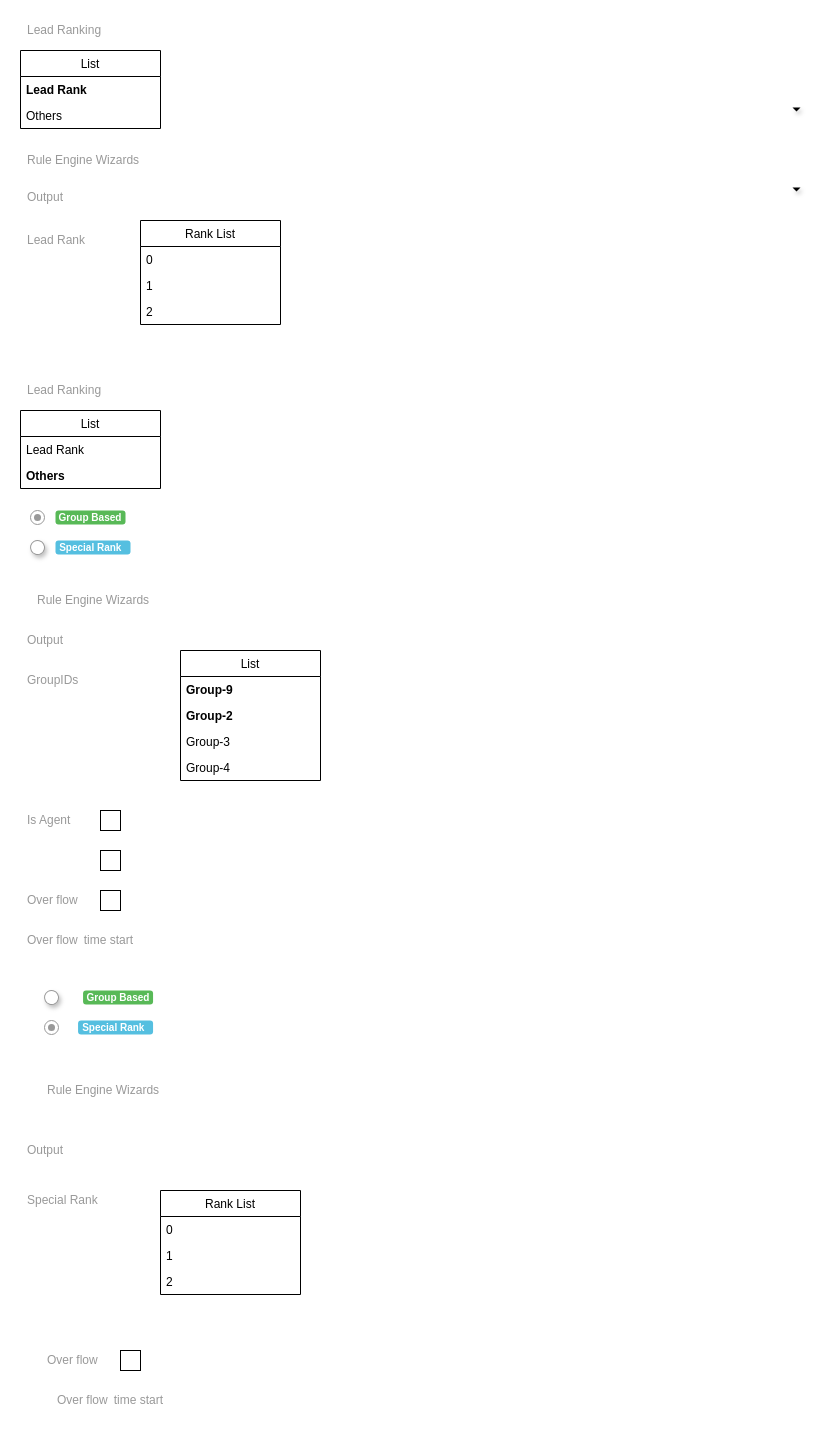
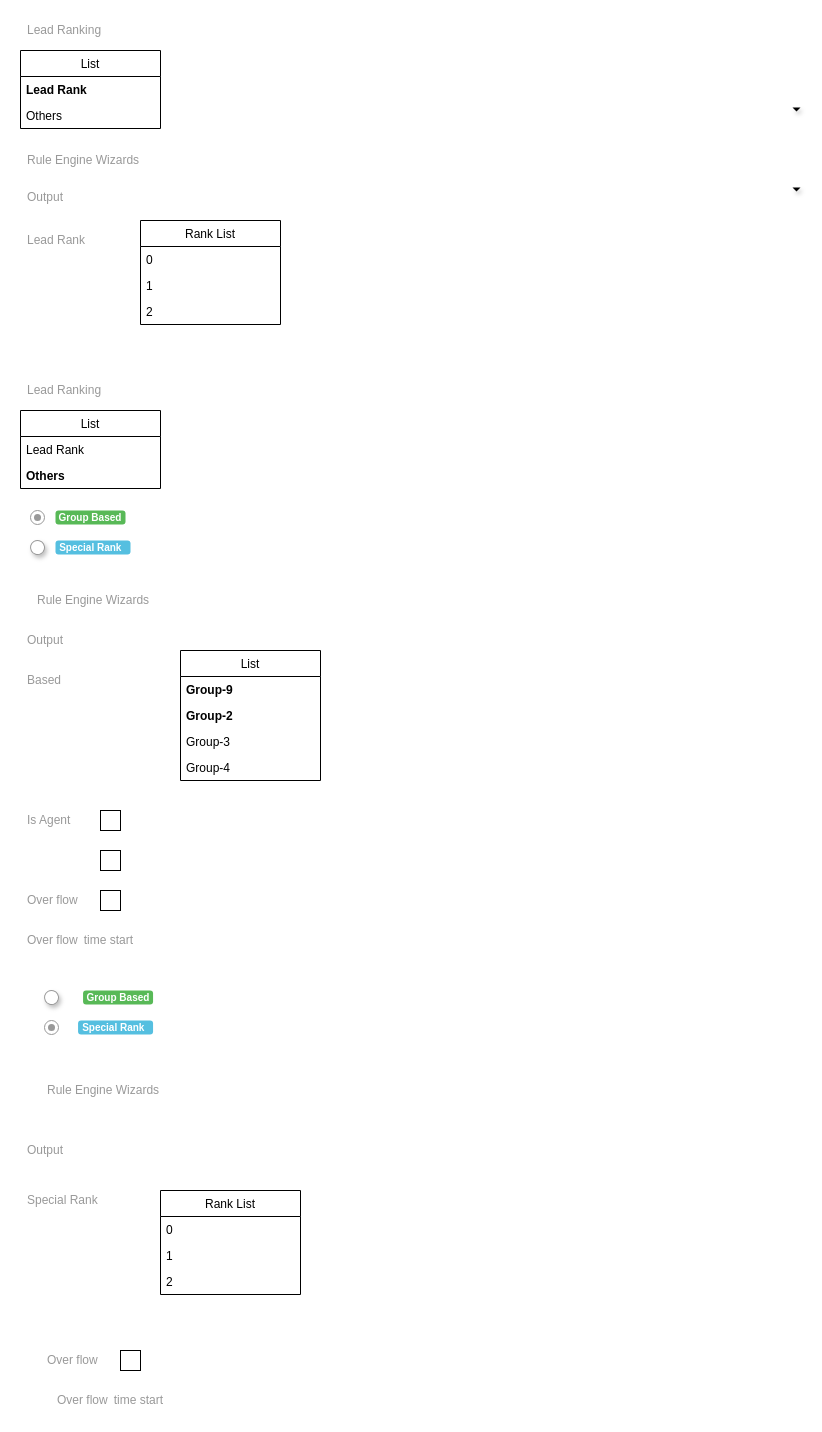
- <mxCell id="24" value="GroupIDs&lt;span style=&quot;white-space: pre;&quot;&gt;&#09;&lt;/span&gt;" style="html=1;shadow=0;dashed=0;shape=mxgraph.bootstrap.rect;strokeColor=none;fillColor=none;fontColor=#999999;align=left;spacingLeft=5;whiteSpace=wrap;rounded=0;" vertex="1" parent="1"><mxGeometry x="20" y="670" width="100" height="20" as="geometry" /></mxCell>
+ <mxCell id="24" value="Based&lt;span style=&quot;white-space: pre;&quot;&gt;&#09;&lt;/span&gt;" style="html=1;shadow=0;dashed=0;shape=mxgraph.bootstrap.rect;strokeColor=none;fillColor=none;fontColor=#999999;align=left;spacingLeft=5;whiteSpace=wrap;rounded=0;" vertex="1" parent="1"><mxGeometry x="20" y="670" width="100" height="20" as="geometry" /></mxCell>
